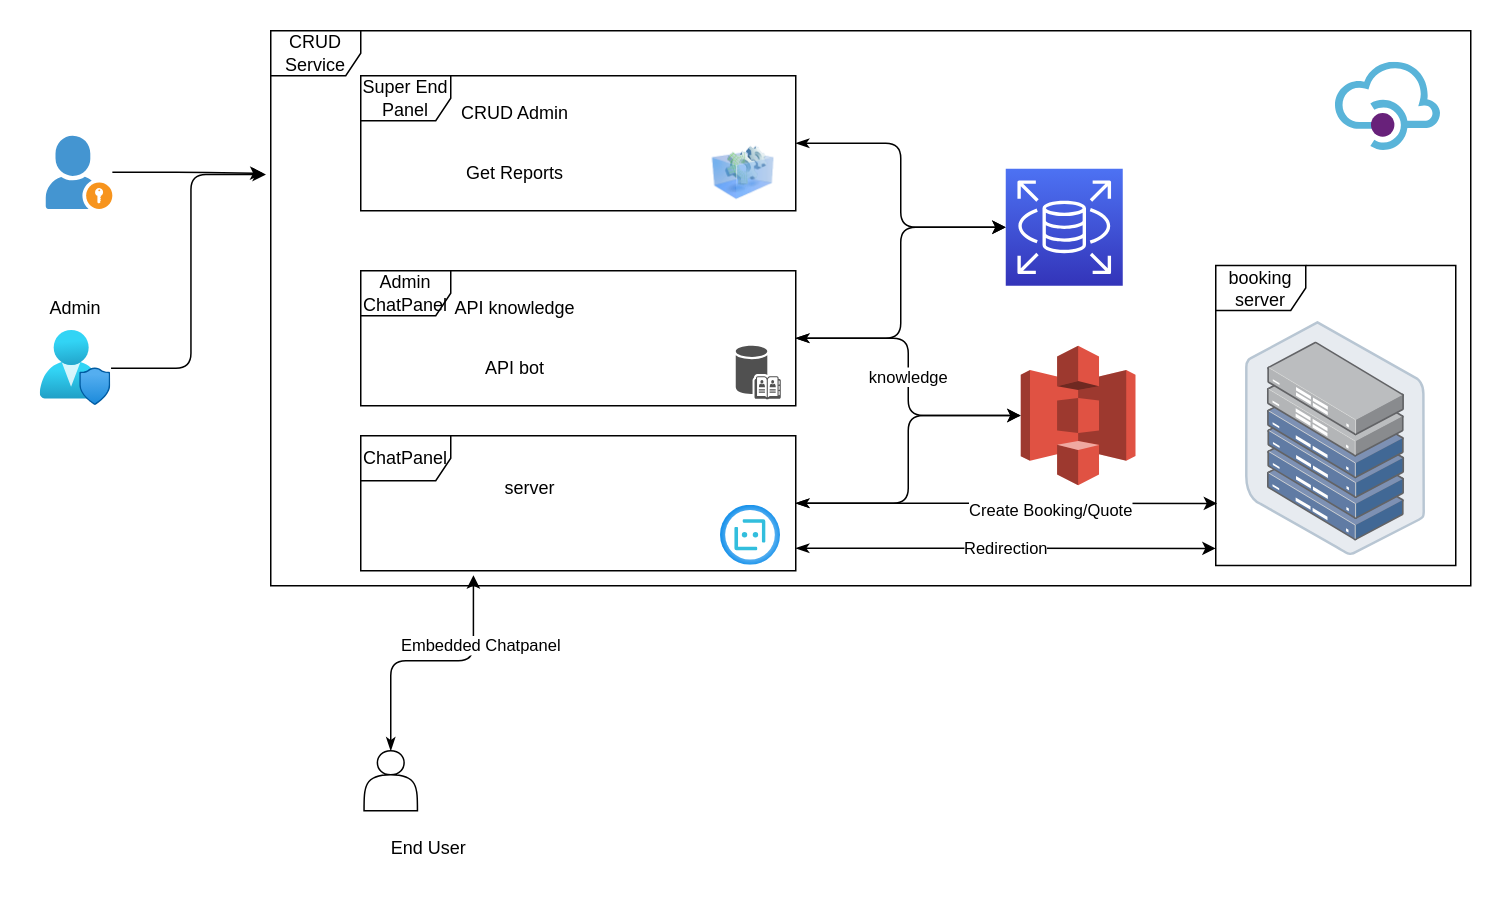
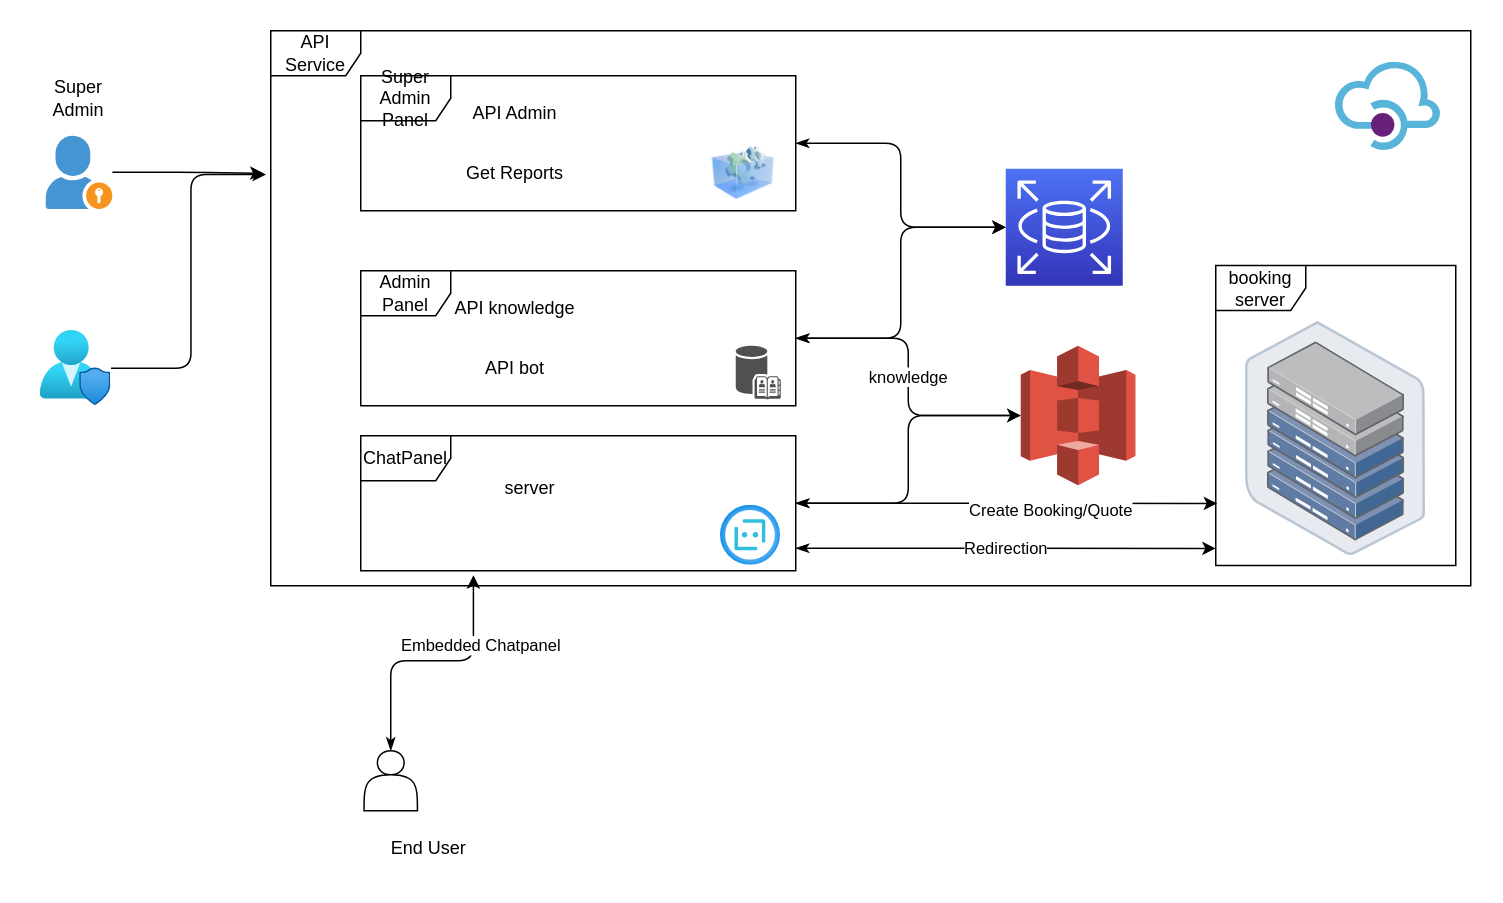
- <mxCell id="6" value="CRUD Service" style="shape=umlFrame;whiteSpace=wrap;html=1;" vertex="1" parent="1"><mxGeometry x="180" y="20" width="800" height="370" as="geometry" /></mxCell>
+ <mxCell id="6" value="API Service" style="shape=umlFrame;whiteSpace=wrap;html=1;" vertex="1" parent="1"><mxGeometry x="180" y="20" width="800" height="370" as="geometry" /></mxCell>
+ <mxCell id="5" value="Super Admin" style="text;strokeColor=none;align=center;fillColor=none;html=1;verticalAlign=middle;whiteSpace=wrap;rounded=0;" vertex="1" parent="3"><mxGeometry width="60" height="30" as="geometry" /></mxCell>
- <mxCell id="8" value="Super End Panel" style="shape=umlFrame;whiteSpace=wrap;html=1;" vertex="1" parent="1"><mxGeometry x="240" y="50" width="290" height="90" as="geometry" /></mxCell>
+ <mxCell id="8" value="Super Admin Panel" style="shape=umlFrame;whiteSpace=wrap;html=1;" vertex="1" parent="1"><mxGeometry x="240" y="50" width="290" height="90" as="geometry" /></mxCell>
- <mxCell id="18" value="CRUD Admin" style="text;strokeColor=none;align=center;fillColor=none;html=1;verticalAlign=middle;whiteSpace=wrap;rounded=0;" vertex="1" parent="1"><mxGeometry x="300" y="60" width="86" height="30" as="geometry" /></mxCell>
+ <mxCell id="18" value="API Admin" style="text;strokeColor=none;align=center;fillColor=none;html=1;verticalAlign=middle;whiteSpace=wrap;rounded=0;" vertex="1" parent="1"><mxGeometry x="300" y="60" width="86" height="30" as="geometry" /></mxCell>
- <mxCell id="16" value="Admin ChatPanel" style="shape=umlFrame;whiteSpace=wrap;html=1;" vertex="1" parent="1"><mxGeometry x="240" y="180" width="290" height="90" as="geometry" /></mxCell>
+ <mxCell id="16" value="Admin Panel" style="shape=umlFrame;whiteSpace=wrap;html=1;" vertex="1" parent="1"><mxGeometry x="240" y="180" width="290" height="90" as="geometry" /></mxCell>
- <mxCell id="12" value="Admin" style="text;strokeColor=none;align=center;fillColor=none;html=1;verticalAlign=middle;whiteSpace=wrap;rounded=0;" vertex="1" parent="10"><mxGeometry width="60" height="30" as="geometry" /></mxCell>
